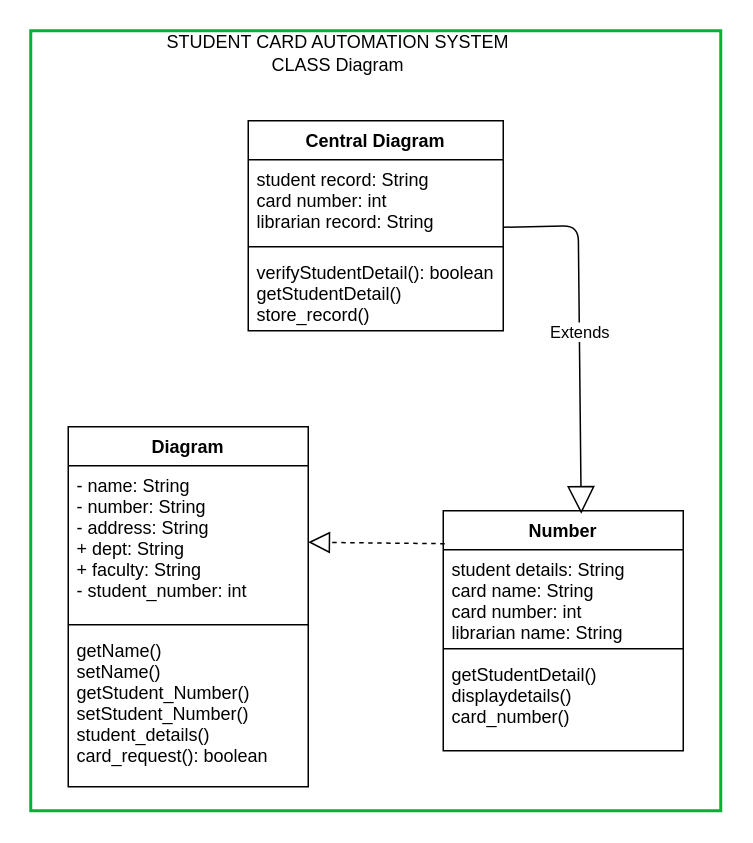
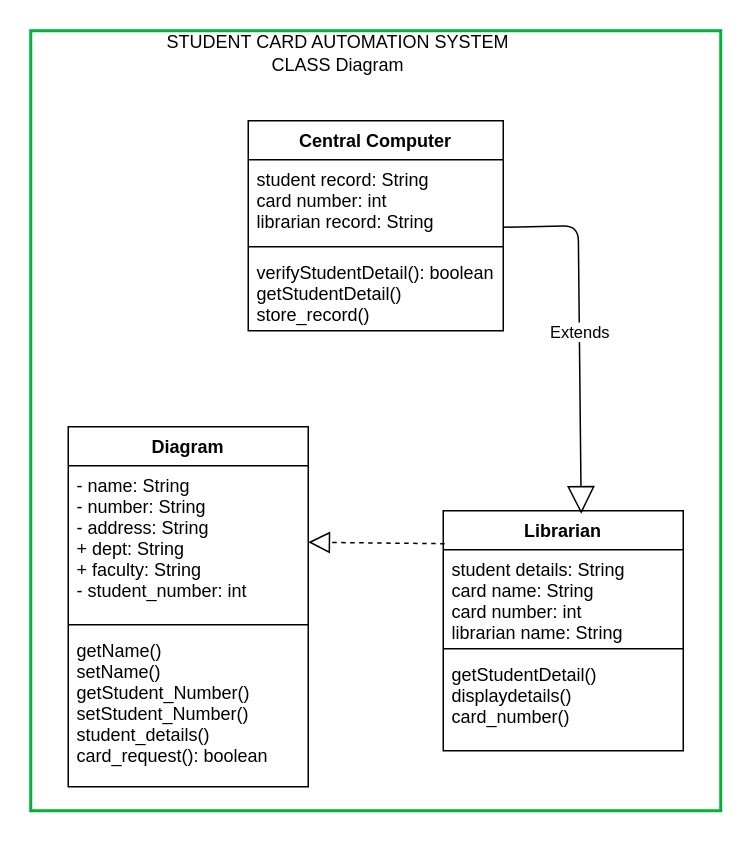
- <mxCell id="10" value="Central Diagram" style="swimlane;fontStyle=1;align=center;verticalAlign=top;childLayout=stackLayout;horizontal=1;startSize=26;horizontalStack=0;resizeParent=1;resizeParentMax=0;resizeLast=0;collapsible=1;marginBottom=0;" parent="1" vertex="1"><mxGeometry x="165" y="80" width="170" height="140" as="geometry" /></mxCell>
+ <mxCell id="10" value="Central Computer" style="swimlane;fontStyle=1;align=center;verticalAlign=top;childLayout=stackLayout;horizontal=1;startSize=26;horizontalStack=0;resizeParent=1;resizeParentMax=0;resizeLast=0;collapsible=1;marginBottom=0;" parent="1" vertex="1"><mxGeometry x="165" y="80" width="170" height="140" as="geometry" /></mxCell>
- <mxCell id="2" value="Number" style="swimlane;fontStyle=1;align=center;verticalAlign=top;childLayout=stackLayout;horizontal=1;startSize=26;horizontalStack=0;resizeParent=1;resizeParentMax=0;resizeLast=0;collapsible=1;marginBottom=0;" parent="1" vertex="1"><mxGeometry x="295" y="340" width="160" height="160" as="geometry" /></mxCell>
+ <mxCell id="2" value="Librarian" style="swimlane;fontStyle=1;align=center;verticalAlign=top;childLayout=stackLayout;horizontal=1;startSize=26;horizontalStack=0;resizeParent=1;resizeParentMax=0;resizeLast=0;collapsible=1;marginBottom=0;" parent="1" vertex="1"><mxGeometry x="295" y="340" width="160" height="160" as="geometry" /></mxCell>
